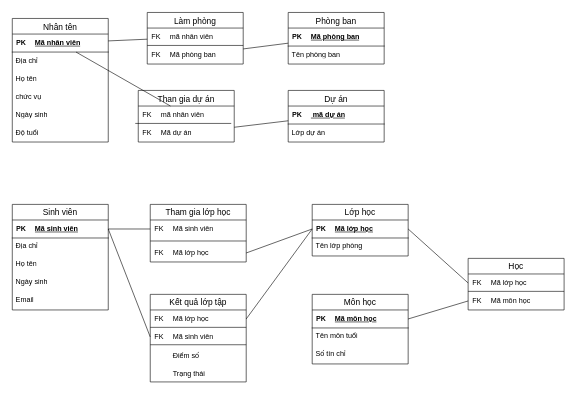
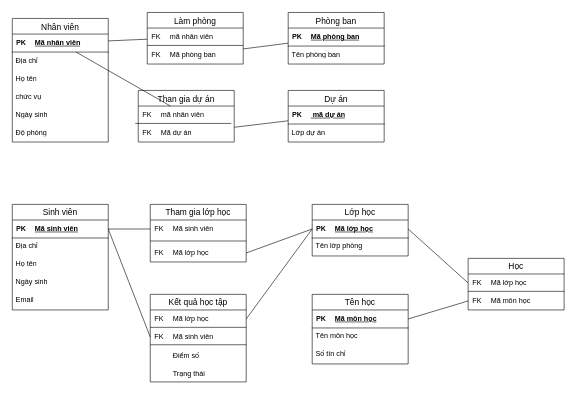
- <mxCell id="2" value="Nhân tên" style="swimlane;fontStyle=0;childLayout=stackLayout;horizontal=1;startSize=26;horizontalStack=0;resizeParent=1;resizeParentMax=0;resizeLast=0;collapsible=1;marginBottom=0;align=center;fontSize=14;" parent="1" vertex="1"><mxGeometry x="20" y="30" width="160" height="206" as="geometry" /></mxCell>
+ <mxCell id="2" value="Nhân viên" style="swimlane;fontStyle=0;childLayout=stackLayout;horizontal=1;startSize=26;horizontalStack=0;resizeParent=1;resizeParentMax=0;resizeLast=0;collapsible=1;marginBottom=0;align=center;fontSize=14;" parent="1" vertex="1"><mxGeometry x="20" y="30" width="160" height="206" as="geometry" /></mxCell>
- <mxCell id="11" value="Độ tuổi" style="text;strokeColor=none;fillColor=none;spacingLeft=4;spacingRight=4;overflow=hidden;rotatable=0;points=[[0,0.5],[1,0.5]];portConstraint=eastwest;fontSize=12;whiteSpace=wrap;html=1;" parent="2" vertex="1"><mxGeometry y="176" width="160" height="30" as="geometry" /></mxCell>
+ <mxCell id="11" value="Độ phòng" style="text;strokeColor=none;fillColor=none;spacingLeft=4;spacingRight=4;overflow=hidden;rotatable=0;points=[[0,0.5],[1,0.5]];portConstraint=eastwest;fontSize=12;whiteSpace=wrap;html=1;" parent="2" vertex="1"><mxGeometry y="176" width="160" height="30" as="geometry" /></mxCell>
- <mxCell id="86" value="Kết quả lớp tập" style="swimlane;fontStyle=0;childLayout=stackLayout;horizontal=1;startSize=26;horizontalStack=0;resizeParent=1;resizeParentMax=0;resizeLast=0;collapsible=1;marginBottom=0;align=center;fontSize=14;" parent="1" vertex="1"><mxGeometry x="250" y="490" width="160" height="146" as="geometry" /></mxCell>
+ <mxCell id="86" value="Kết quả học tập" style="swimlane;fontStyle=0;childLayout=stackLayout;horizontal=1;startSize=26;horizontalStack=0;resizeParent=1;resizeParentMax=0;resizeLast=0;collapsible=1;marginBottom=0;align=center;fontSize=14;" parent="1" vertex="1"><mxGeometry x="250" y="490" width="160" height="146" as="geometry" /></mxCell>
- <mxCell id="69" value="Môn học" style="swimlane;fontStyle=0;childLayout=stackLayout;horizontal=1;startSize=26;horizontalStack=0;resizeParent=1;resizeParentMax=0;resizeLast=0;collapsible=1;marginBottom=0;align=center;fontSize=14;" parent="1" vertex="1"><mxGeometry x="520" y="490" width="160" height="116" as="geometry" /></mxCell>
+ <mxCell id="69" value="Tên học" style="swimlane;fontStyle=0;childLayout=stackLayout;horizontal=1;startSize=26;horizontalStack=0;resizeParent=1;resizeParentMax=0;resizeLast=0;collapsible=1;marginBottom=0;align=center;fontSize=14;" parent="1" vertex="1"><mxGeometry x="520" y="490" width="160" height="116" as="geometry" /></mxCell>
- <mxCell id="74" value="Tên môn tuổi" style="text;strokeColor=none;fillColor=none;spacingLeft=4;spacingRight=4;overflow=hidden;rotatable=0;points=[[0,0.5],[1,0.5]];portConstraint=eastwest;fontSize=12;whiteSpace=wrap;html=1;" parent="69" vertex="1"><mxGeometry y="56" width="160" height="30" as="geometry" /></mxCell>
+ <mxCell id="74" value="Tên môn học" style="text;strokeColor=none;fillColor=none;spacingLeft=4;spacingRight=4;overflow=hidden;rotatable=0;points=[[0,0.5],[1,0.5]];portConstraint=eastwest;fontSize=12;whiteSpace=wrap;html=1;" parent="69" vertex="1"><mxGeometry y="56" width="160" height="30" as="geometry" /></mxCell>
